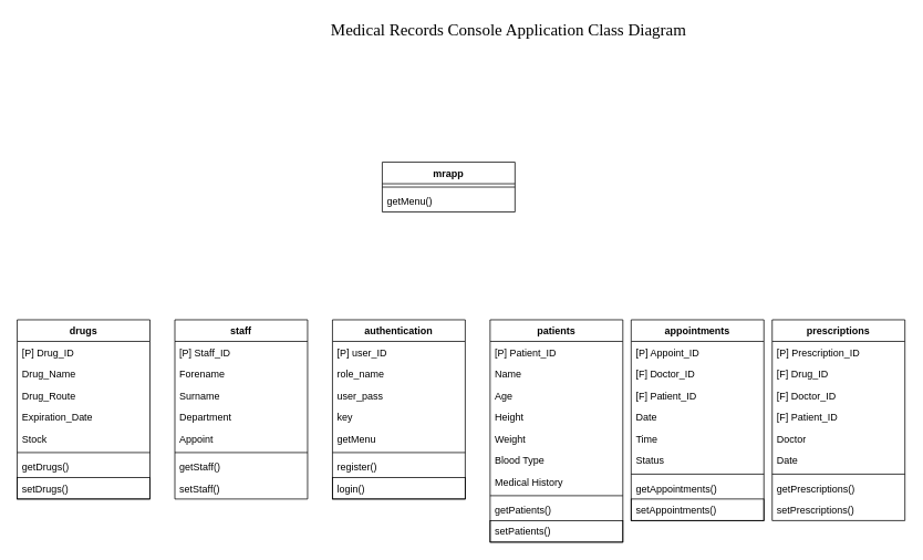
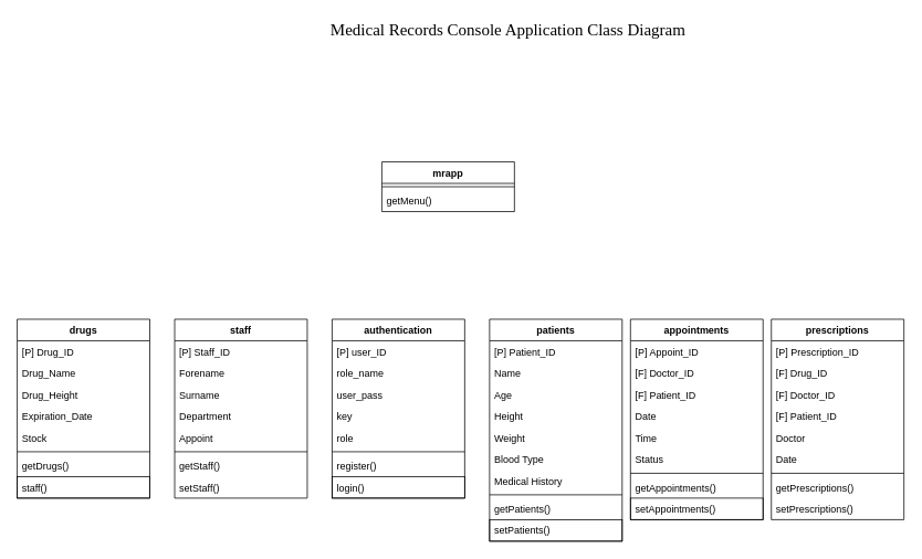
- <mxCell id="25" value="Drug_Route" style="text;strokeColor=none;fillColor=none;align=left;verticalAlign=top;spacingLeft=4;spacingRight=4;overflow=hidden;rotatable=0;points=[[0,0.5],[1,0.5]];portConstraint=eastwest;" vertex="1" parent="22"><mxGeometry y="78" width="160" height="26" as="geometry" /></mxCell>
+ <mxCell id="25" value="Drug_Height" style="text;strokeColor=none;fillColor=none;align=left;verticalAlign=top;spacingLeft=4;spacingRight=4;overflow=hidden;rotatable=0;points=[[0,0.5],[1,0.5]];portConstraint=eastwest;" vertex="1" parent="22"><mxGeometry y="78" width="160" height="26" as="geometry" /></mxCell>
- <mxCell id="18" value="getMenu " style="text;strokeColor=none;fillColor=none;align=left;verticalAlign=top;spacingLeft=4;spacingRight=4;overflow=hidden;rotatable=0;points=[[0,0.5],[1,0.5]];portConstraint=eastwest;" vertex="1" parent="13"><mxGeometry y="130" width="160" height="26" as="geometry" /></mxCell>
+ <mxCell id="18" value="role " style="text;strokeColor=none;fillColor=none;align=left;verticalAlign=top;spacingLeft=4;spacingRight=4;overflow=hidden;rotatable=0;points=[[0,0.5],[1,0.5]];portConstraint=eastwest;" vertex="1" parent="13"><mxGeometry y="130" width="160" height="26" as="geometry" /></mxCell>
- <mxCell id="30" value="setDrugs()" style="text;strokeColor=default;fillColor=none;align=left;verticalAlign=top;spacingLeft=4;spacingRight=4;overflow=hidden;rotatable=0;points=[[0,0.5],[1,0.5]];portConstraint=eastwest;" vertex="1" parent="22"><mxGeometry y="190" width="160" height="26" as="geometry" /></mxCell>
+ <mxCell id="30" value="staff()" style="text;strokeColor=default;fillColor=none;align=left;verticalAlign=top;spacingLeft=4;spacingRight=4;overflow=hidden;rotatable=0;points=[[0,0.5],[1,0.5]];portConstraint=eastwest;" vertex="1" parent="22"><mxGeometry y="190" width="160" height="26" as="geometry" /></mxCell>
